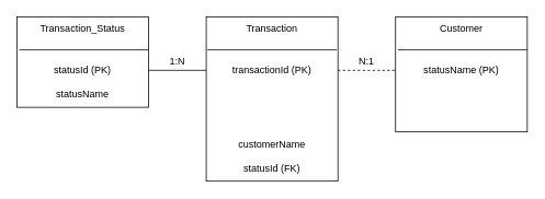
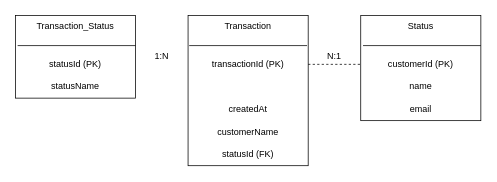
- <mxCell id="9" value="Customer" style="text;html=1;align=center;verticalAlign=middle;whiteSpace=wrap;rounded=0;" parent="1" vertex="1"><mxGeometry x="480" y="20" width="160" height="30" as="geometry" /></mxCell>
+ <mxCell id="9" value="Status" style="text;html=1;align=center;verticalAlign=middle;whiteSpace=wrap;rounded=0;" parent="1" vertex="1"><mxGeometry x="480" y="20" width="160" height="30" as="geometry" /></mxCell>
- <mxCell id="19" value="" style="endArrow=none;html=1;rounded=0;" parent="1" source="15" target="4" edge="1"><mxGeometry width="50" height="50" relative="1" as="geometry"><mxPoint x="180" y="100" as="sourcePoint" /><mxPoint x="230" y="50" as="targetPoint" /></mxGeometry></mxCell>
- <mxCell id="10" value="&lt;div&gt;statusName (PK)&lt;/div&gt;" style="text;html=1;align=center;verticalAlign=middle;whiteSpace=wrap;rounded=0;" parent="1" vertex="1"><mxGeometry x="480" y="70" width="160" height="30" as="geometry" /></mxCell>
+ <mxCell id="10" value="&lt;div&gt;customerId (PK)&lt;/div&gt;" style="text;html=1;align=center;verticalAlign=middle;whiteSpace=wrap;rounded=0;" parent="1" vertex="1"><mxGeometry x="480" y="70" width="160" height="30" as="geometry" /></mxCell>
+ <mxCell id="11" value="&lt;div&gt;name&lt;/div&gt;" style="text;html=1;align=center;verticalAlign=middle;whiteSpace=wrap;rounded=0;" parent="1" vertex="1"><mxGeometry x="480" y="100" width="160" height="30" as="geometry" /></mxCell>
+ <mxCell id="5" value="createdAt" style="text;html=1;align=center;verticalAlign=middle;whiteSpace=wrap;rounded=0;" parent="1" vertex="1"><mxGeometry x="250" y="130" width="160" height="30" as="geometry" /></mxCell>
+ <mxCell id="12" value="&lt;div&gt;email&lt;/div&gt;" style="text;html=1;align=center;verticalAlign=middle;whiteSpace=wrap;rounded=0;" parent="1" vertex="1"><mxGeometry x="480" y="130" width="160" height="30" as="geometry" /></mxCell>
